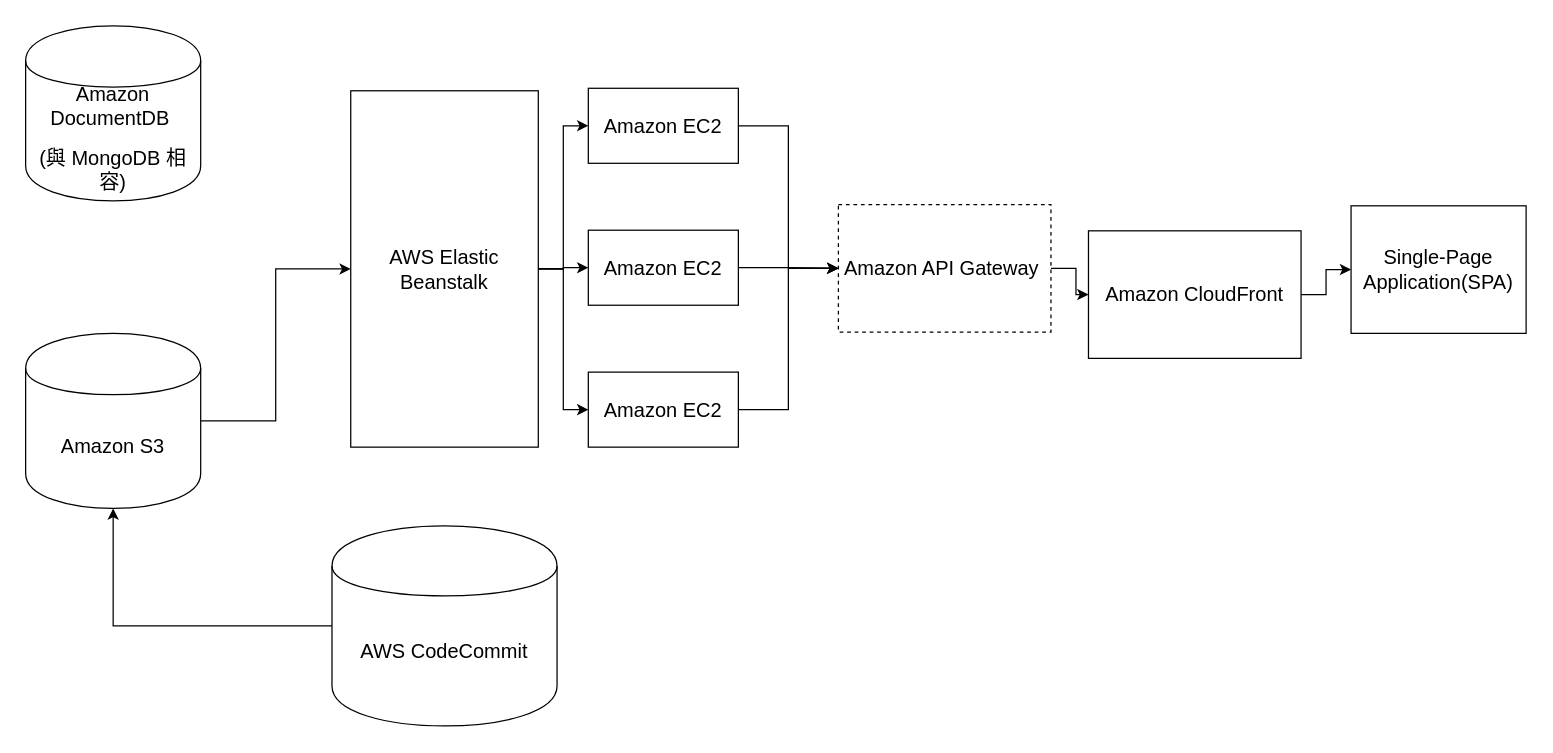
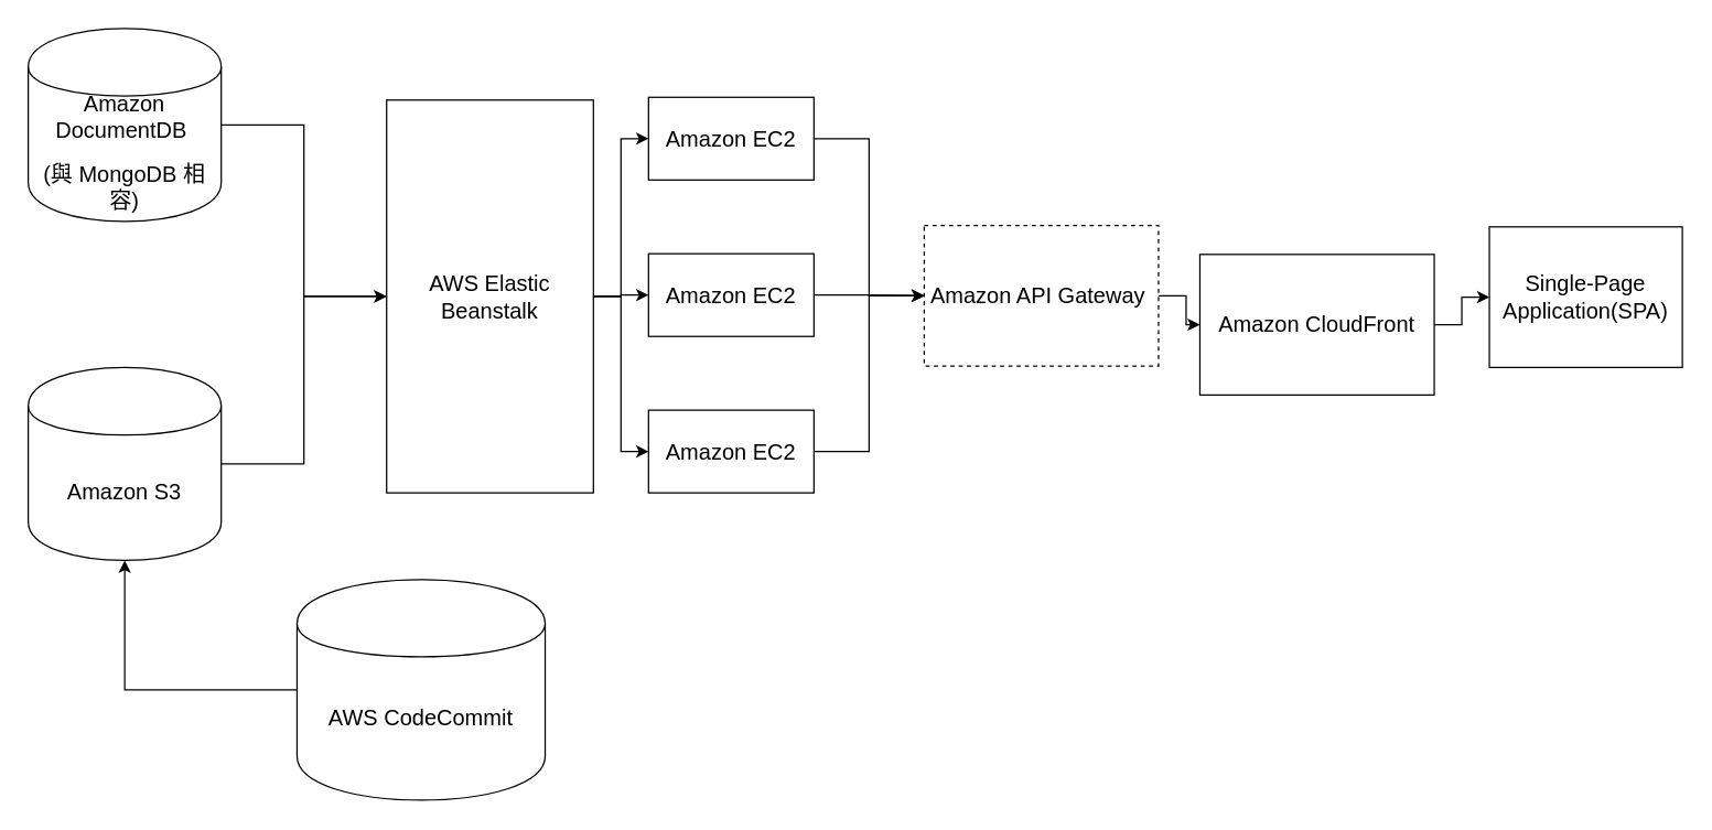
+ <mxCell id="11" style="edgeStyle=orthogonalEdgeStyle;rounded=0;orthogonalLoop=1;jettySize=auto;html=1;" parent="1" source="12" target="16" edge="1"><mxGeometry relative="1" as="geometry" /></mxCell>
- <mxCell id="8" value="&lt;span lang=&quot;EN-US&quot; style=&quot;font-size: 12.0pt ; font-family: &amp;#34;微軟正黑體&amp;#34; , sans-serif&quot;&gt;AWS CodeCommit&lt;/span&gt;" style="shape=cylinder;whiteSpace=wrap;html=1;boundedLbl=1;backgroundOutline=1;" parent="1" vertex="1"><mxGeometry x="265" y="420" width="180" height="160" as="geometry" /></mxCell>
+ <mxCell id="8" value="&lt;span lang=&quot;EN-US&quot; style=&quot;font-size: 12.0pt ; font-family: &amp;#34;微軟正黑體&amp;#34; , sans-serif&quot;&gt;AWS CodeCommit&lt;/span&gt;" style="shape=cylinder;whiteSpace=wrap;html=1;boundedLbl=1;backgroundOutline=1;" parent="1" vertex="1"><mxGeometry x="215" y="420" width="180" height="160" as="geometry" /></mxCell>
